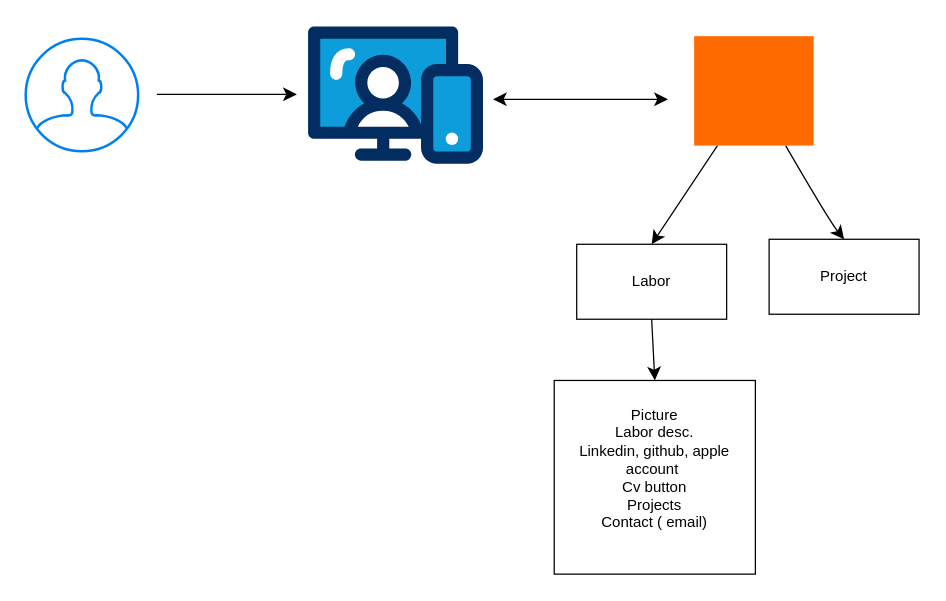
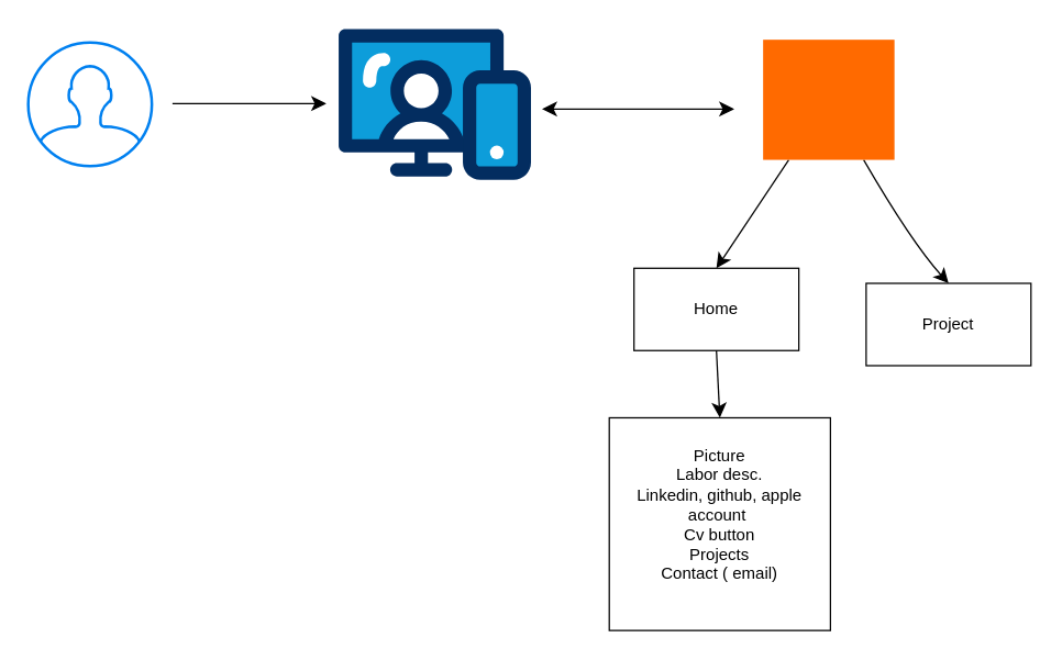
- <mxCell id="10" value="Project" style="whiteSpace=wrap;html=1;" vertex="1" parent="1"><mxGeometry x="615" y="191" width="120" height="60" as="geometry" /></mxCell>
+ <mxCell id="10" value="Project" style="whiteSpace=wrap;html=1;" vertex="1" parent="1"><mxGeometry x="630" y="206" width="120" height="60" as="geometry" /></mxCell>
- <mxCell id="9" value="Labor" style="whiteSpace=wrap;html=1;" vertex="1" parent="1"><mxGeometry x="461" y="195" width="120" height="60" as="geometry" /></mxCell>
+ <mxCell id="9" value="Home" style="whiteSpace=wrap;html=1;" vertex="1" parent="1"><mxGeometry x="461" y="195" width="120" height="60" as="geometry" /></mxCell>
